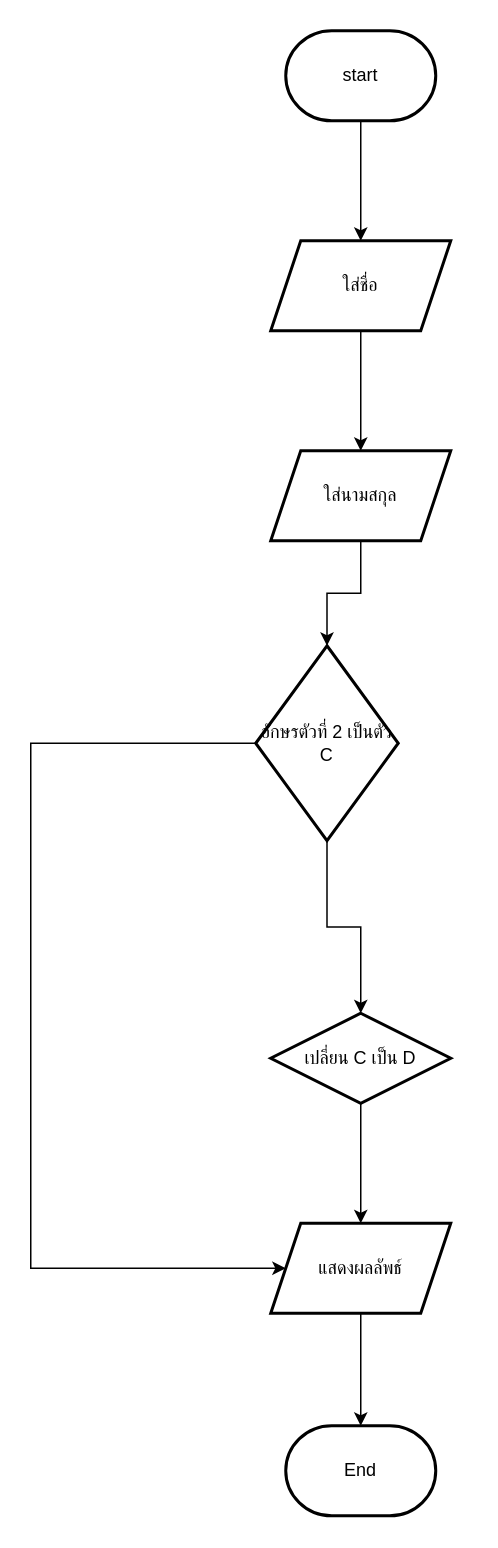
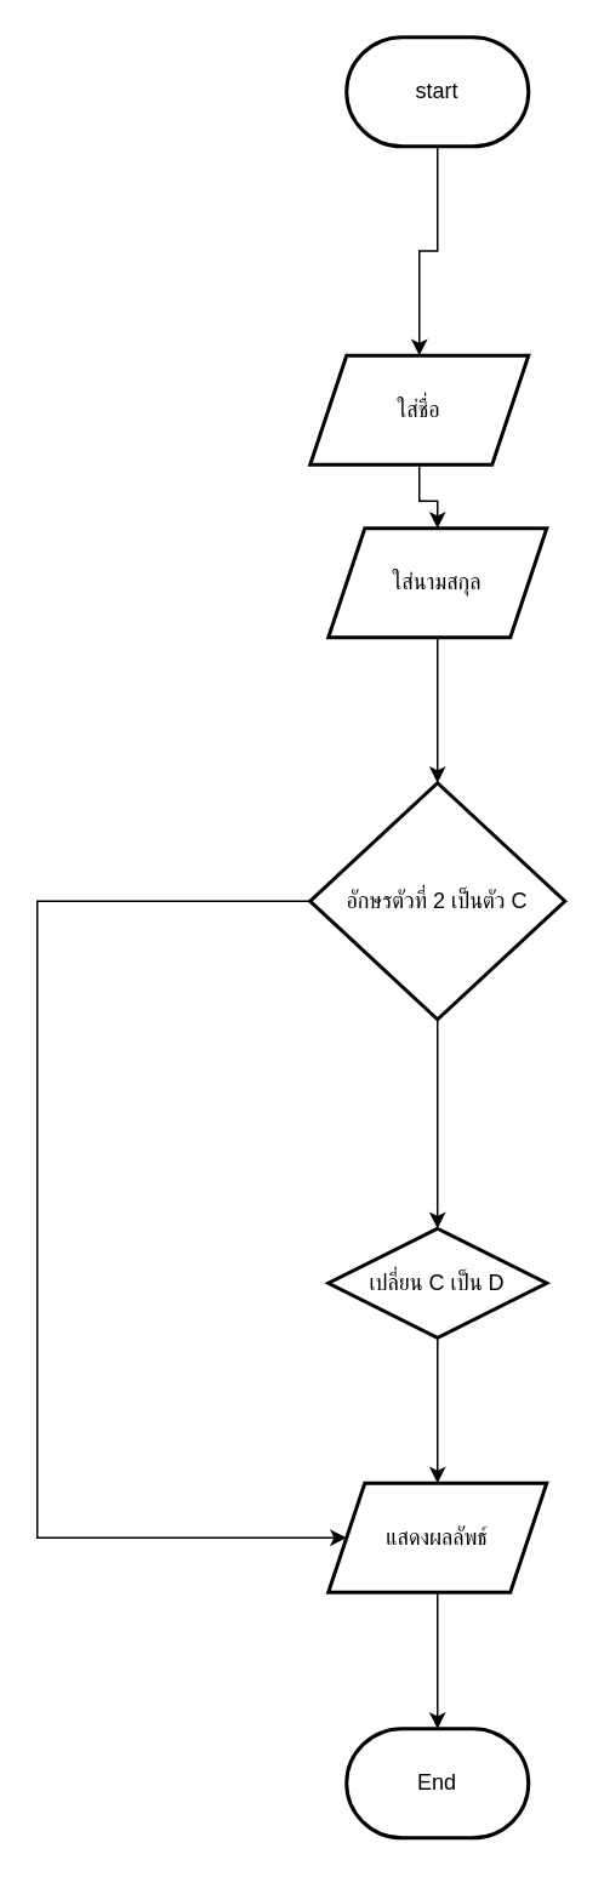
- <mxCell id="5" value="ใส่ชื่อ" style="shape=parallelogram;perimeter=parallelogramPerimeter;whiteSpace=wrap;html=1;fixedSize=1;strokeWidth=2;" vertex="1" parent="1"><mxGeometry x="180" y="160" width="120" height="60" as="geometry" /></mxCell>
+ <mxCell id="5" value="ใส่ชื่อ" style="shape=parallelogram;perimeter=parallelogramPerimeter;whiteSpace=wrap;html=1;fixedSize=1;strokeWidth=2;" vertex="1" parent="1"><mxGeometry x="170" y="195" width="120" height="60" as="geometry" /></mxCell>
- <mxCell id="7" value="ใส่นามสกุล" style="shape=parallelogram;perimeter=parallelogramPerimeter;whiteSpace=wrap;html=1;fixedSize=1;strokeWidth=2;" vertex="1" parent="1"><mxGeometry x="180" y="300" width="120" height="60" as="geometry" /></mxCell>
+ <mxCell id="7" value="ใส่นามสกุล" style="shape=parallelogram;perimeter=parallelogramPerimeter;whiteSpace=wrap;html=1;fixedSize=1;strokeWidth=2;" vertex="1" parent="1"><mxGeometry x="180" y="290" width="120" height="60" as="geometry" /></mxCell>
- <mxCell id="10" value="อักษรตัวที่ 2 เป็นตัว C" style="rhombus;whiteSpace=wrap;html=1;strokeWidth=2;" vertex="1" parent="1"><mxGeometry x="170" y="430" width="95" height="130" as="geometry" /></mxCell>
+ <mxCell id="10" value="อักษรตัวที่ 2 เป็นตัว C" style="rhombus;whiteSpace=wrap;html=1;strokeWidth=2;" vertex="1" parent="1"><mxGeometry x="170" y="430" width="140" height="130" as="geometry" /></mxCell>
